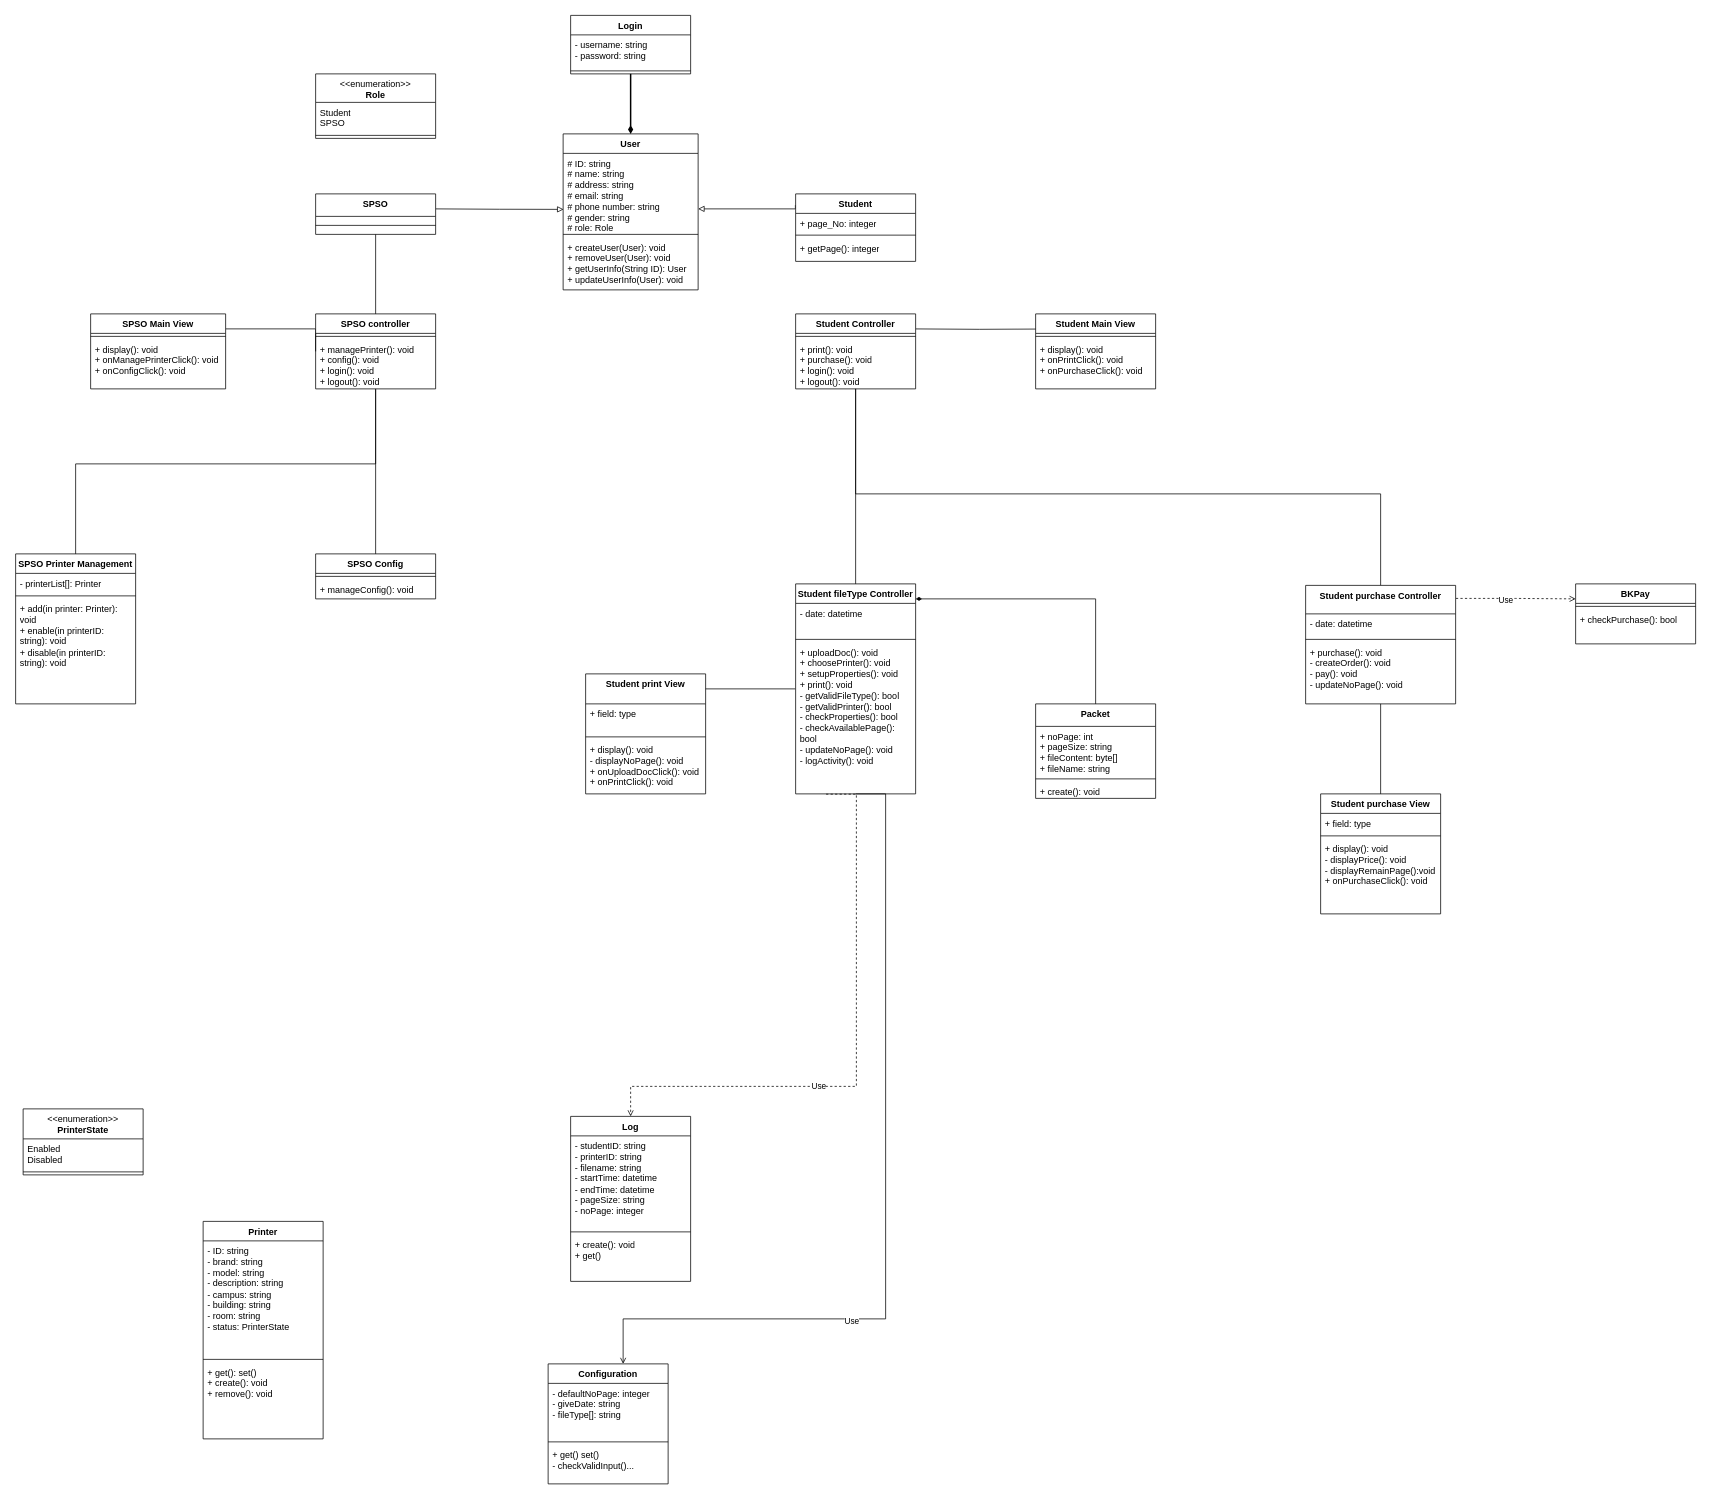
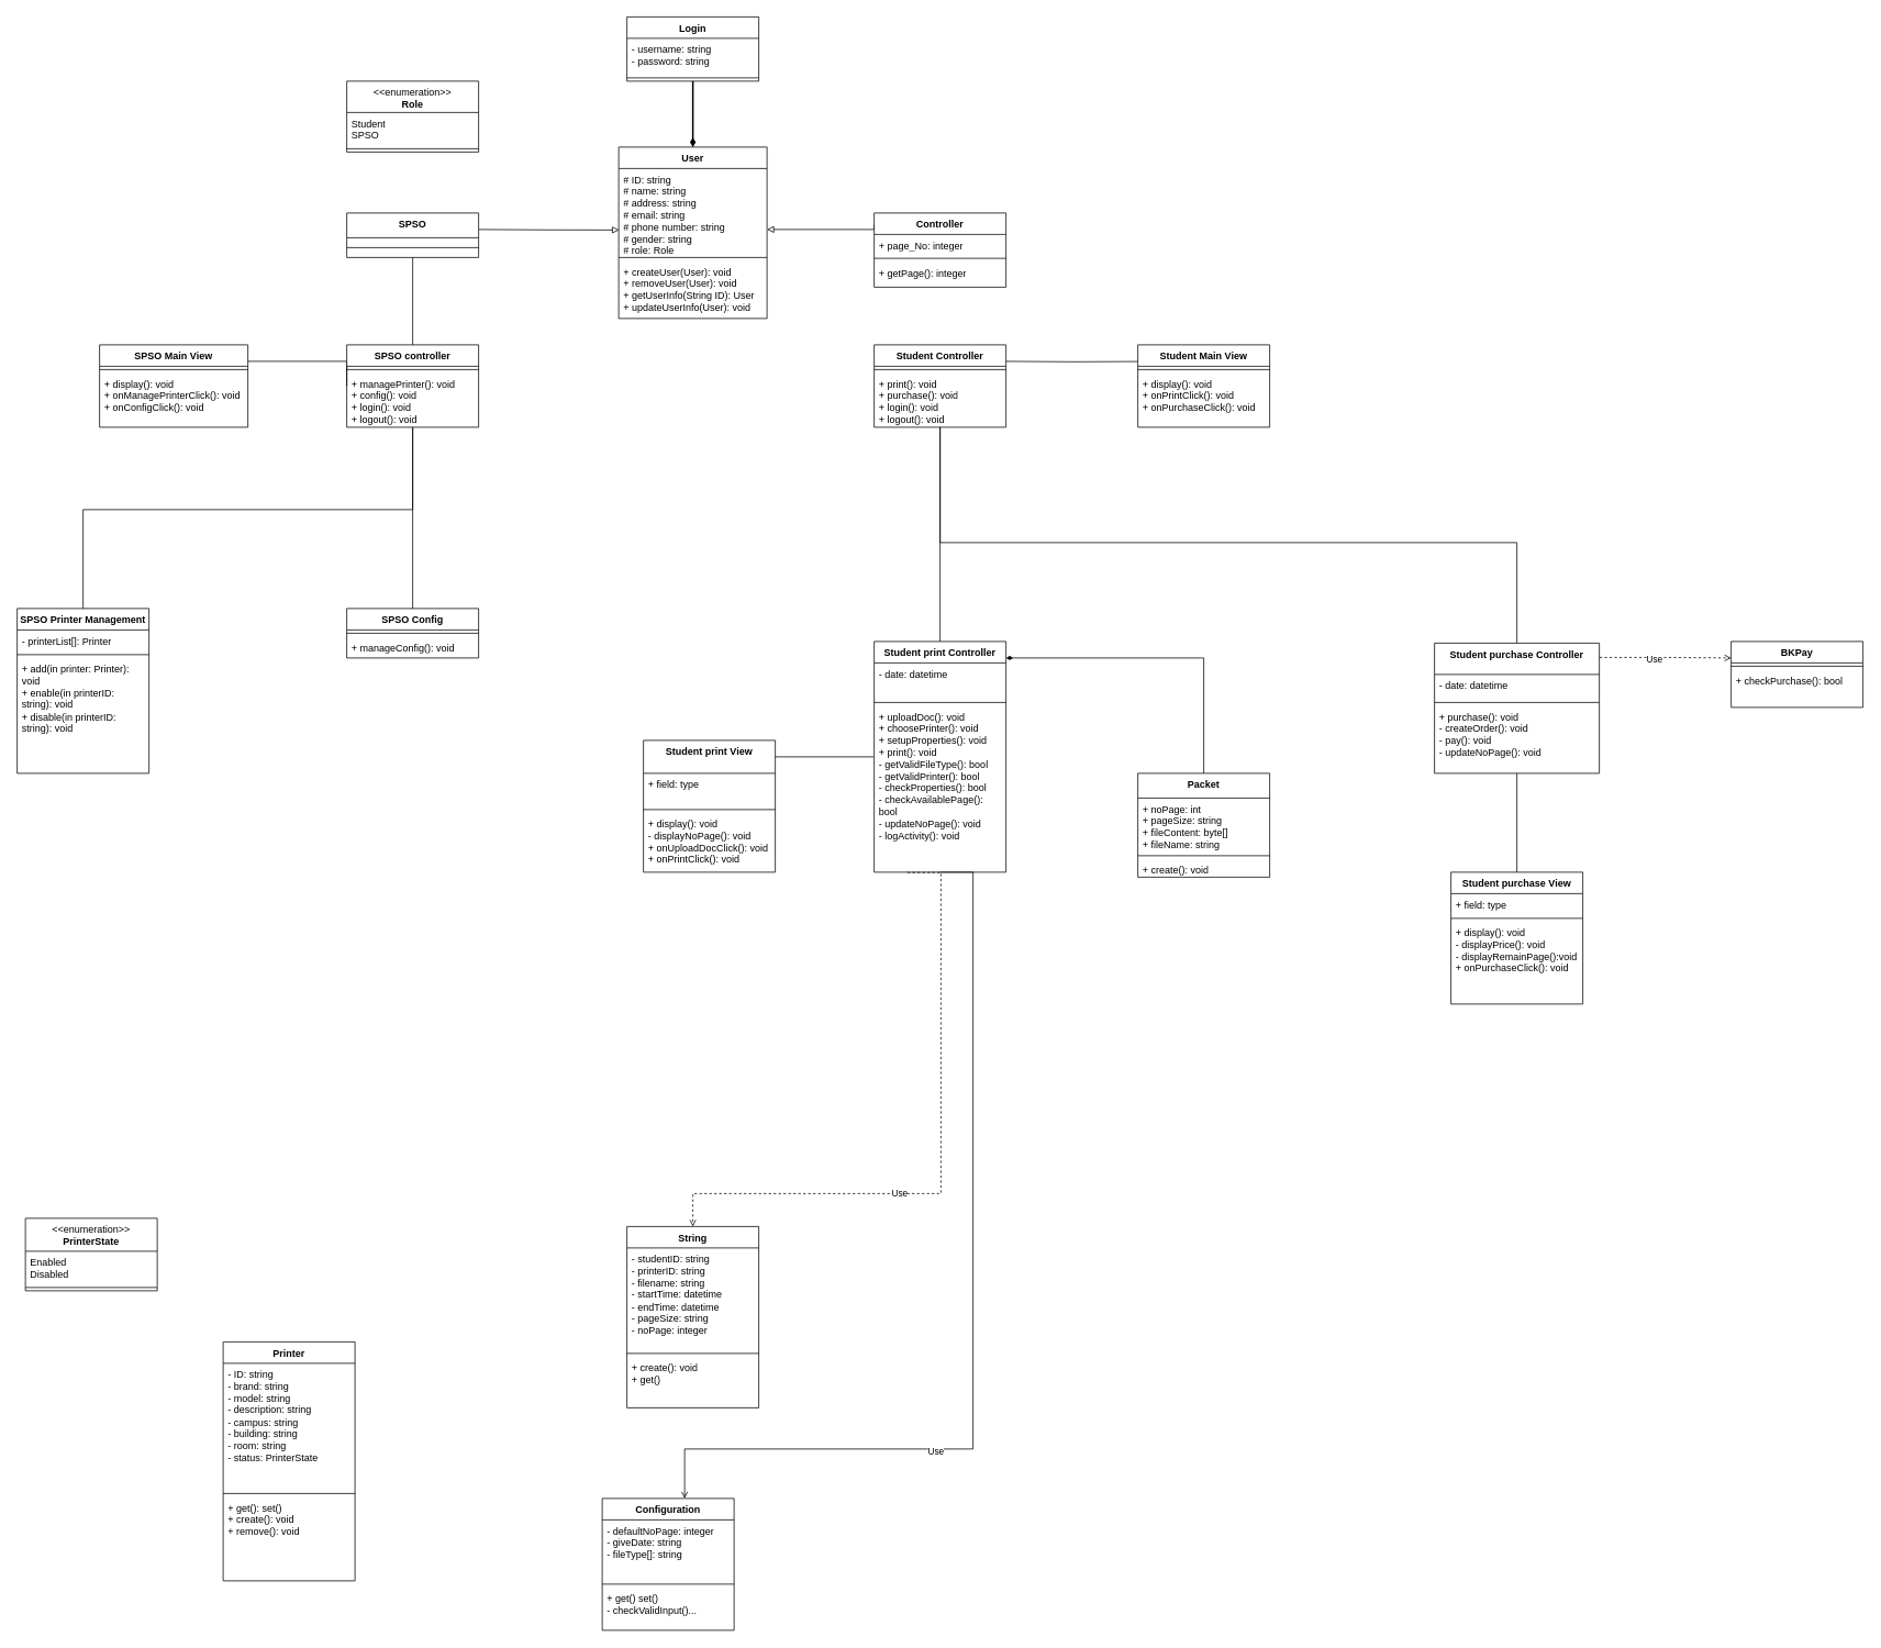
- <mxCell id="7" value="Student" style="swimlane;fontStyle=1;align=center;verticalAlign=top;childLayout=stackLayout;horizontal=1;startSize=26;horizontalStack=0;resizeParent=1;resizeParentMax=0;resizeLast=0;collapsible=1;marginBottom=0;whiteSpace=wrap;html=1;" vertex="1" parent="1"><mxGeometry x="1060" y="258" width="160" height="90" as="geometry" /></mxCell>
+ <mxCell id="7" value="Controller" style="swimlane;fontStyle=1;align=center;verticalAlign=top;childLayout=stackLayout;horizontal=1;startSize=26;horizontalStack=0;resizeParent=1;resizeParentMax=0;resizeLast=0;collapsible=1;marginBottom=0;whiteSpace=wrap;html=1;" vertex="1" parent="1"><mxGeometry x="1060" y="258" width="160" height="90" as="geometry" /></mxCell>
- <mxCell id="28" value="Student fileType Controller" style="swimlane;fontStyle=1;align=center;verticalAlign=top;childLayout=stackLayout;horizontal=1;startSize=26;horizontalStack=0;resizeParent=1;resizeParentMax=0;resizeLast=0;collapsible=1;marginBottom=0;whiteSpace=wrap;html=1;" vertex="1" parent="1"><mxGeometry x="1060" y="778" width="160" height="280" as="geometry" /></mxCell>
+ <mxCell id="28" value="Student print Controller" style="swimlane;fontStyle=1;align=center;verticalAlign=top;childLayout=stackLayout;horizontal=1;startSize=26;horizontalStack=0;resizeParent=1;resizeParentMax=0;resizeLast=0;collapsible=1;marginBottom=0;whiteSpace=wrap;html=1;" vertex="1" parent="1"><mxGeometry x="1060" y="778" width="160" height="280" as="geometry" /></mxCell>
- <mxCell id="59" value="Log" style="swimlane;fontStyle=1;align=center;verticalAlign=top;childLayout=stackLayout;horizontal=1;startSize=26;horizontalStack=0;resizeParent=1;resizeParentMax=0;resizeLast=0;collapsible=1;marginBottom=0;whiteSpace=wrap;html=1;" vertex="1" parent="1"><mxGeometry x="760" y="1488" width="160" height="220" as="geometry" /></mxCell>
+ <mxCell id="59" value="String" style="swimlane;fontStyle=1;align=center;verticalAlign=top;childLayout=stackLayout;horizontal=1;startSize=26;horizontalStack=0;resizeParent=1;resizeParentMax=0;resizeLast=0;collapsible=1;marginBottom=0;whiteSpace=wrap;html=1;" vertex="1" parent="1"><mxGeometry x="760" y="1488" width="160" height="220" as="geometry" /></mxCell>
